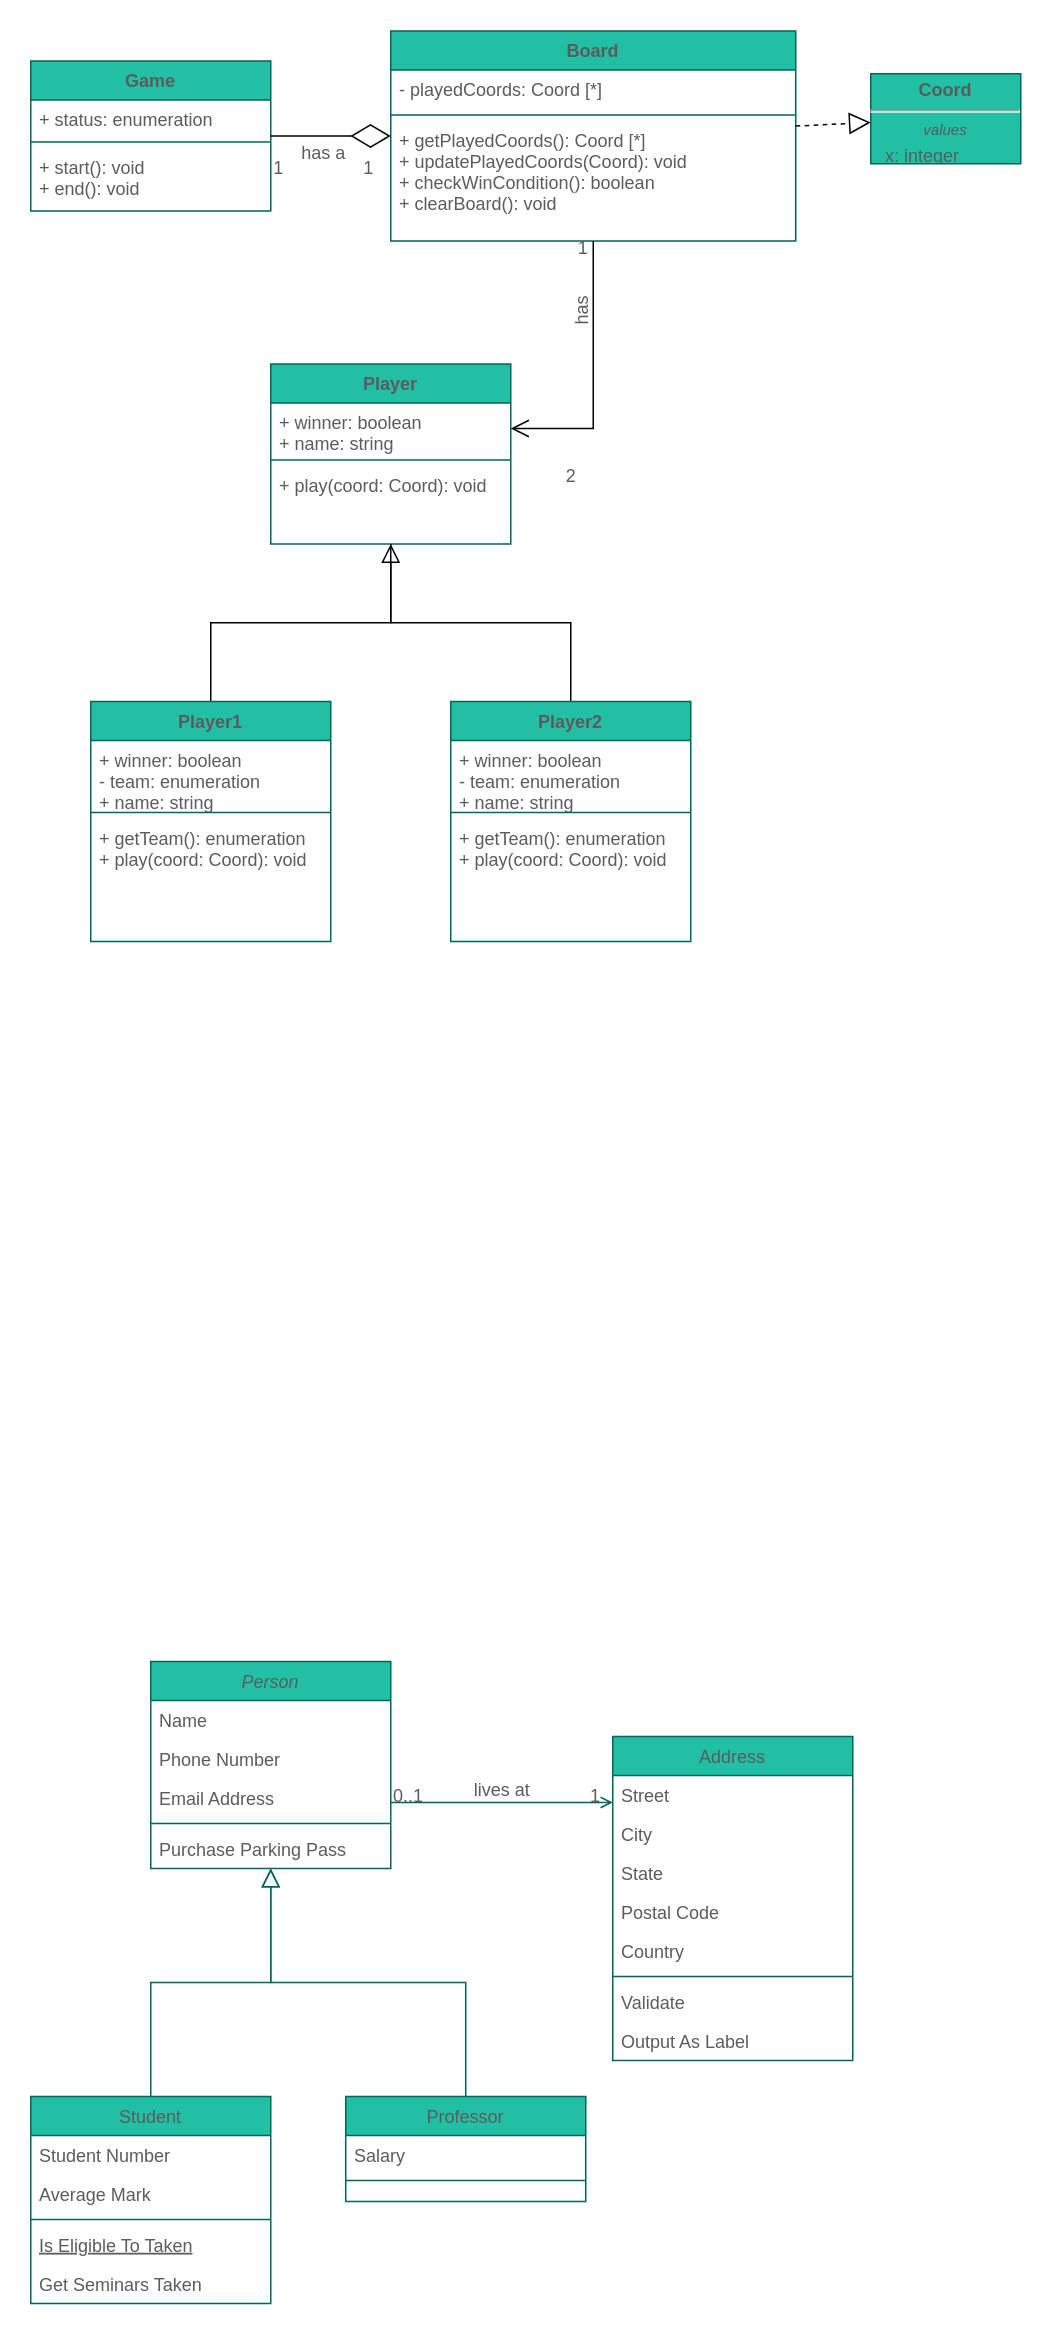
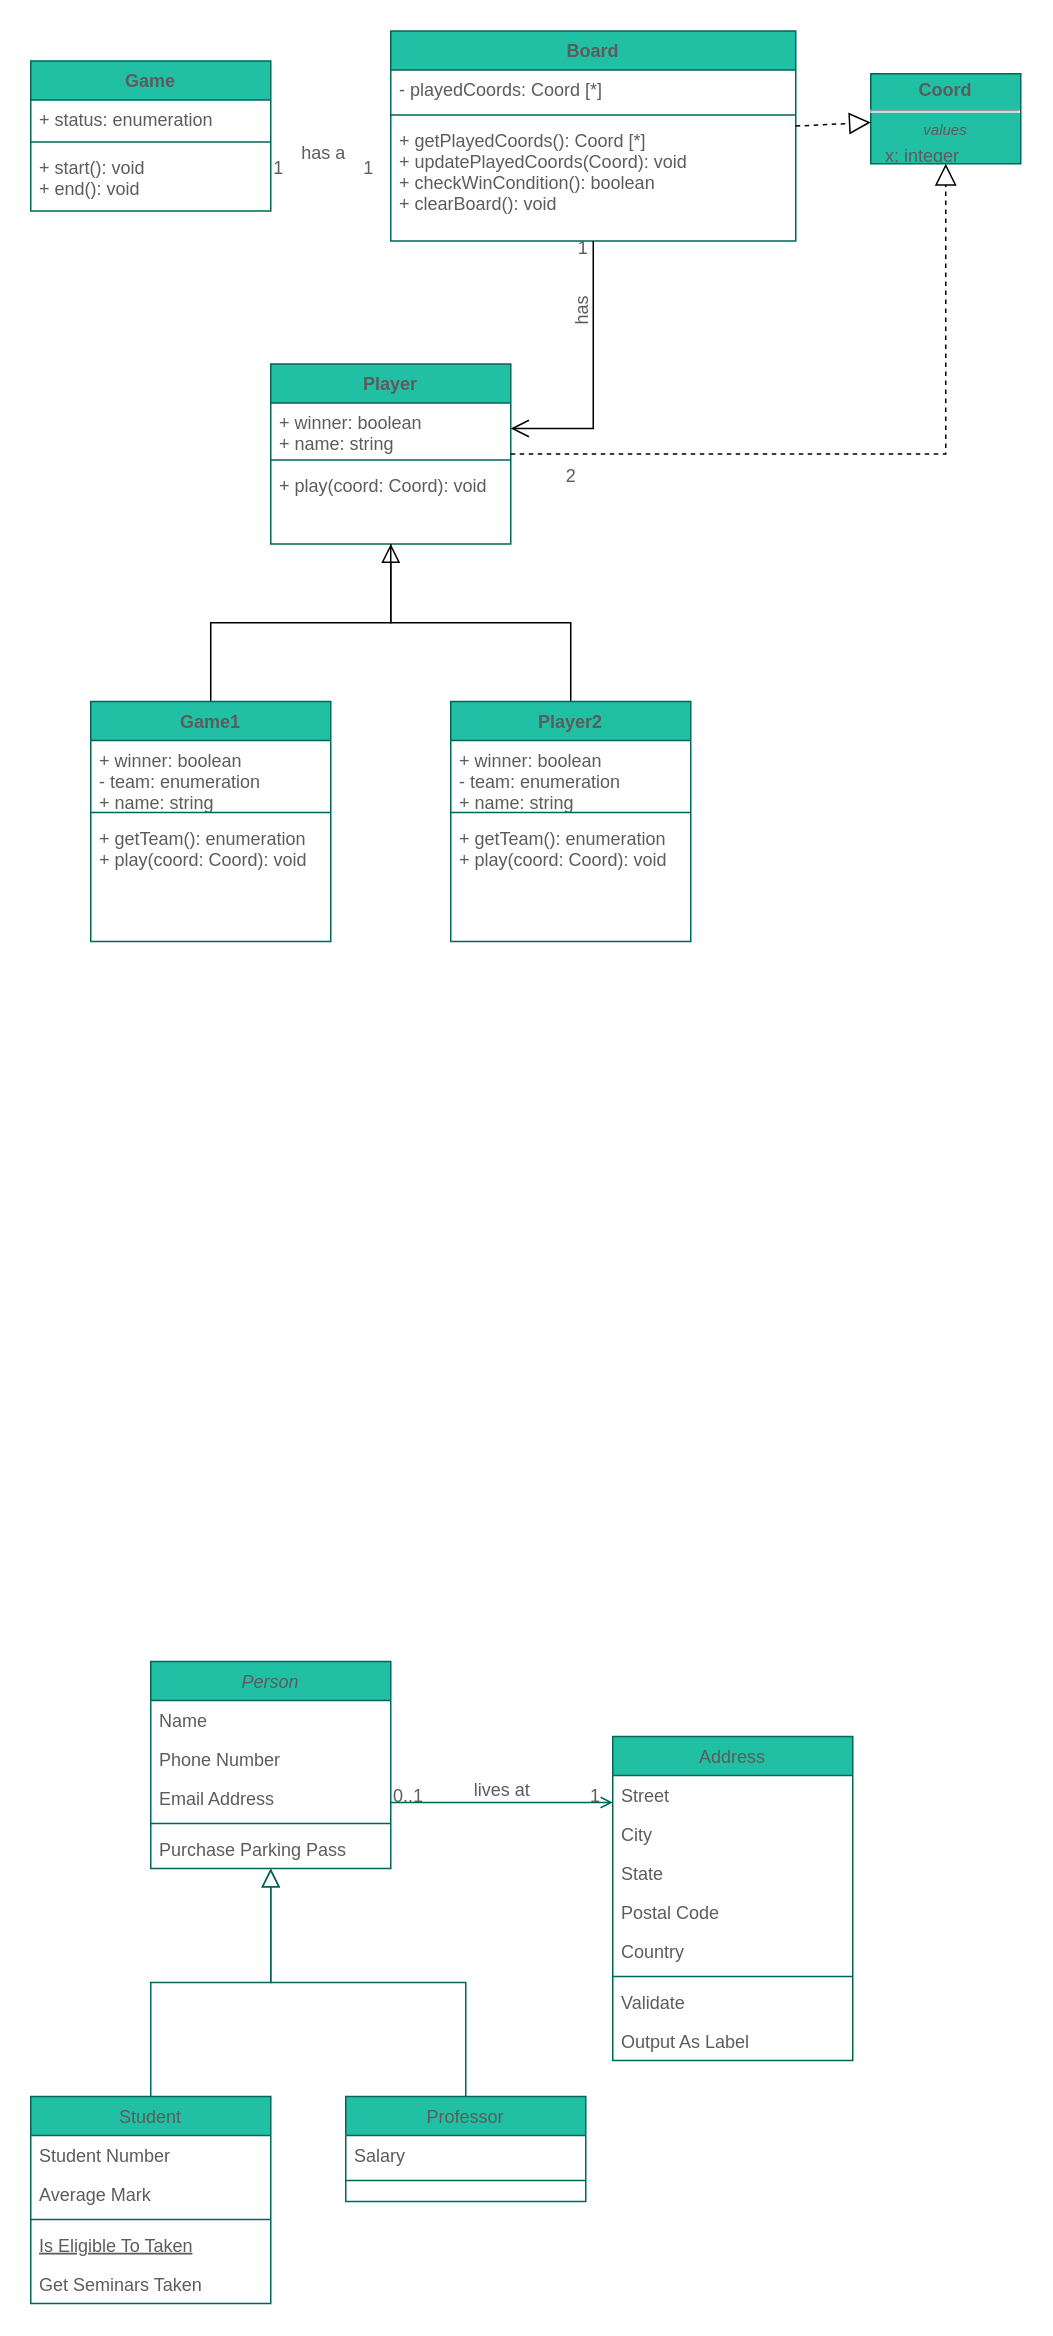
- <mxCell id="50" value="" style="endArrow=diamondThin;endFill=0;endSize=24;html=1;rounded=0;sketch=0;fontColor=#5C5C5C;strokeColor=default;fillColor=#21C0A5;" edge="1" parent="1" source="32" target="36"><mxGeometry width="160" relative="1" as="geometry"><mxPoint x="120" y="177" as="sourcePoint" /><mxPoint x="280" y="177" as="targetPoint" /></mxGeometry></mxCell>
+ <mxCell id="63" value="" style="endArrow=block;dashed=1;endFill=0;endSize=12;html=1;rounded=0;sketch=0;fontColor=#5C5C5C;strokeColor=default;fillColor=#21C0A5;edgeStyle=orthogonalEdgeStyle;" edge="1" parent="1" source="40" target="49"><mxGeometry width="160" relative="1" as="geometry"><mxPoint x="440" y="337" as="sourcePoint" /><mxPoint x="530" y="317" as="targetPoint" /></mxGeometry></mxCell>
- <mxCell id="45" value="Player1" style="swimlane;fontStyle=1;align=center;verticalAlign=top;childLayout=stackLayout;horizontal=1;startSize=26;horizontalStack=0;resizeParent=1;resizeParentMax=0;resizeLast=0;collapsible=1;marginBottom=0;fillColor=#21C0A5;strokeColor=#006658;fontColor=#5C5C5C;" vertex="1" parent="1"><mxGeometry x="60" y="467" width="160" height="160" as="geometry" /></mxCell>
+ <mxCell id="45" value="Game1" style="swimlane;fontStyle=1;align=center;verticalAlign=top;childLayout=stackLayout;horizontal=1;startSize=26;horizontalStack=0;resizeParent=1;resizeParentMax=0;resizeLast=0;collapsible=1;marginBottom=0;fillColor=#21C0A5;strokeColor=#006658;fontColor=#5C5C5C;" vertex="1" parent="1"><mxGeometry x="60" y="467" width="160" height="160" as="geometry" /></mxCell>
